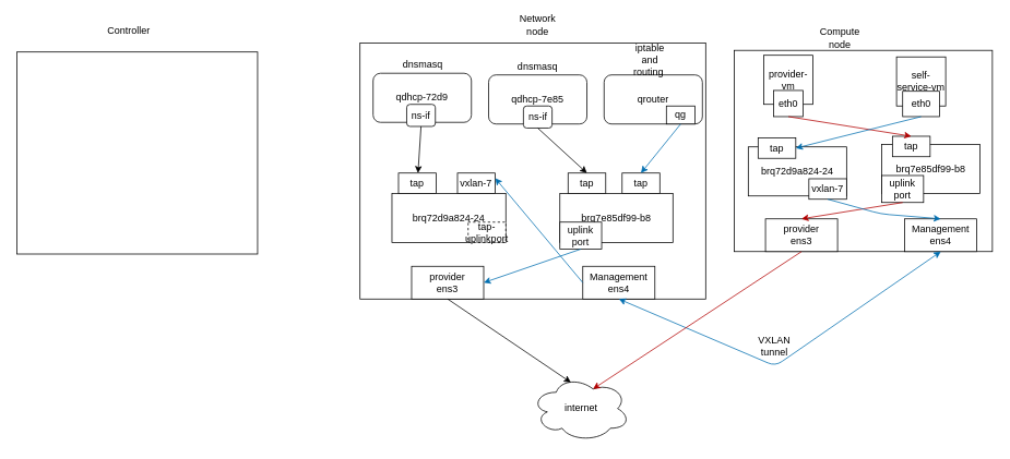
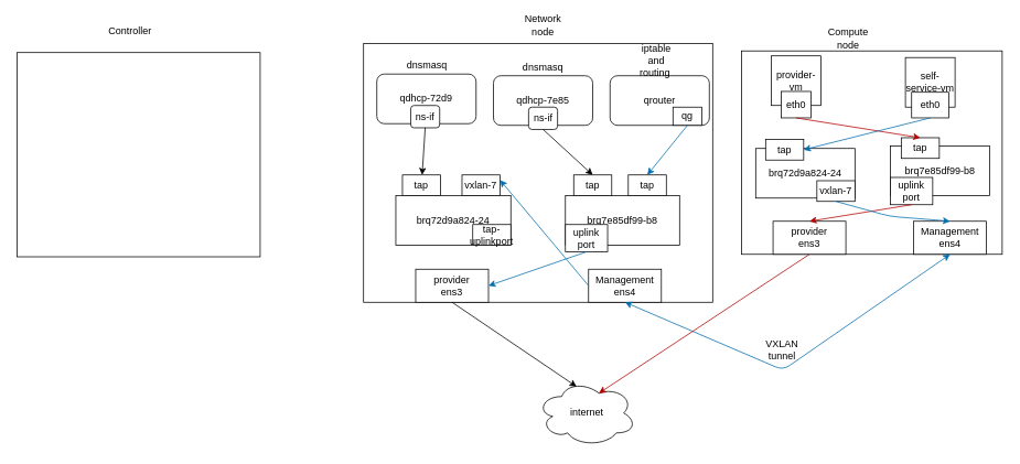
- <mxCell id="26" value="tap-uplinkport" style="rounded=0;whiteSpace=wrap;html=1;dashed=1;" vertex="1" parent="1"><mxGeometry x="571" y="271" width="46" height="25" as="geometry" /></mxCell>
+ <mxCell id="26" value="tap-uplinkport" style="rounded=0;whiteSpace=wrap;html=1;" vertex="1" parent="1"><mxGeometry x="571" y="271" width="46" height="25" as="geometry" /></mxCell>
